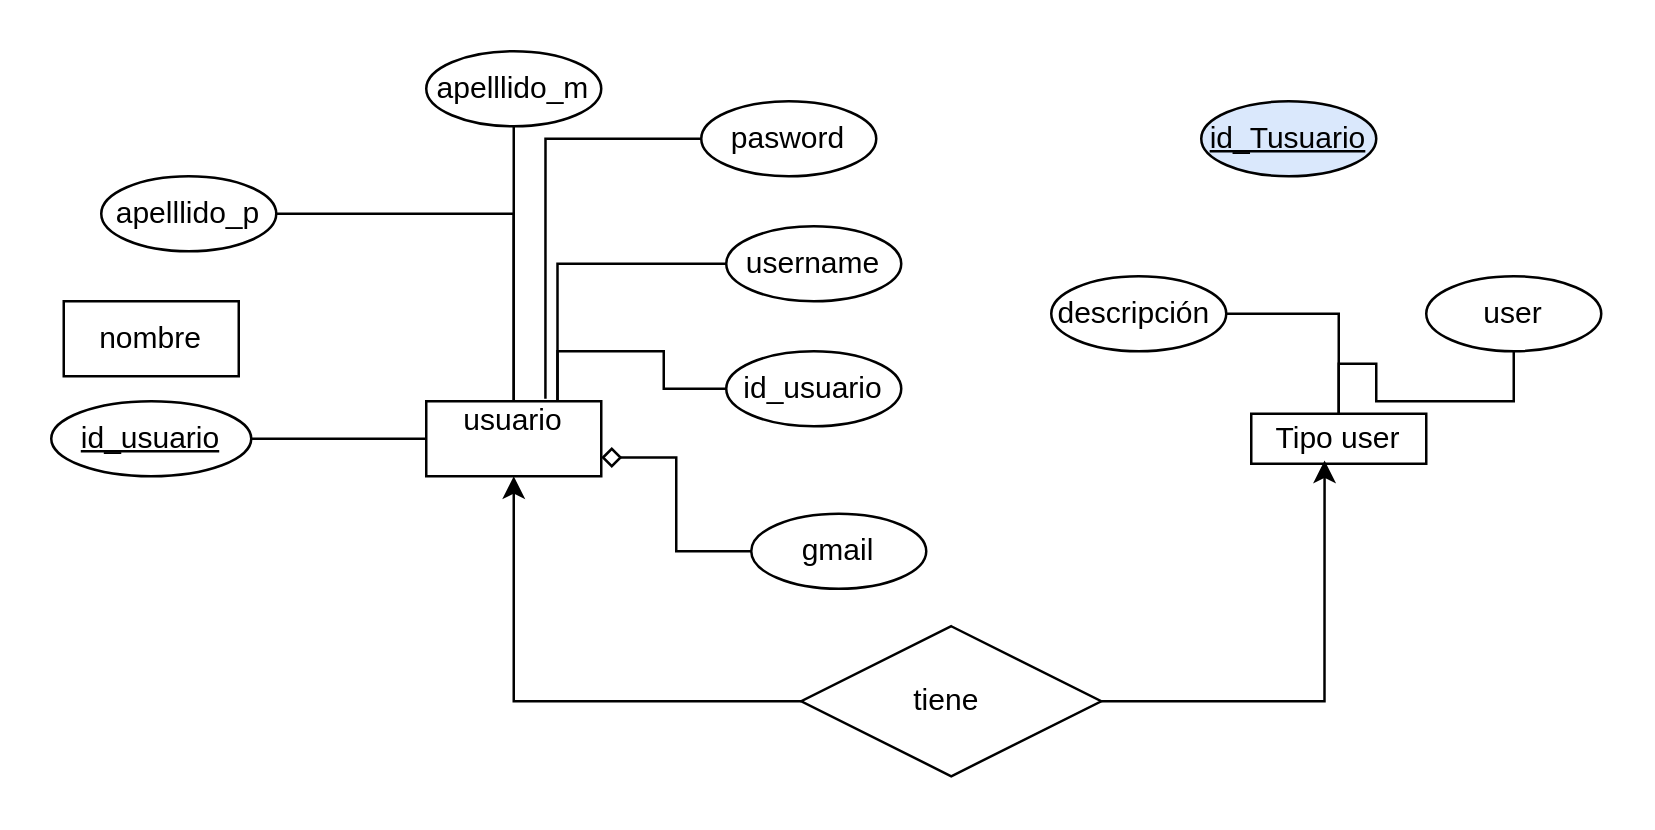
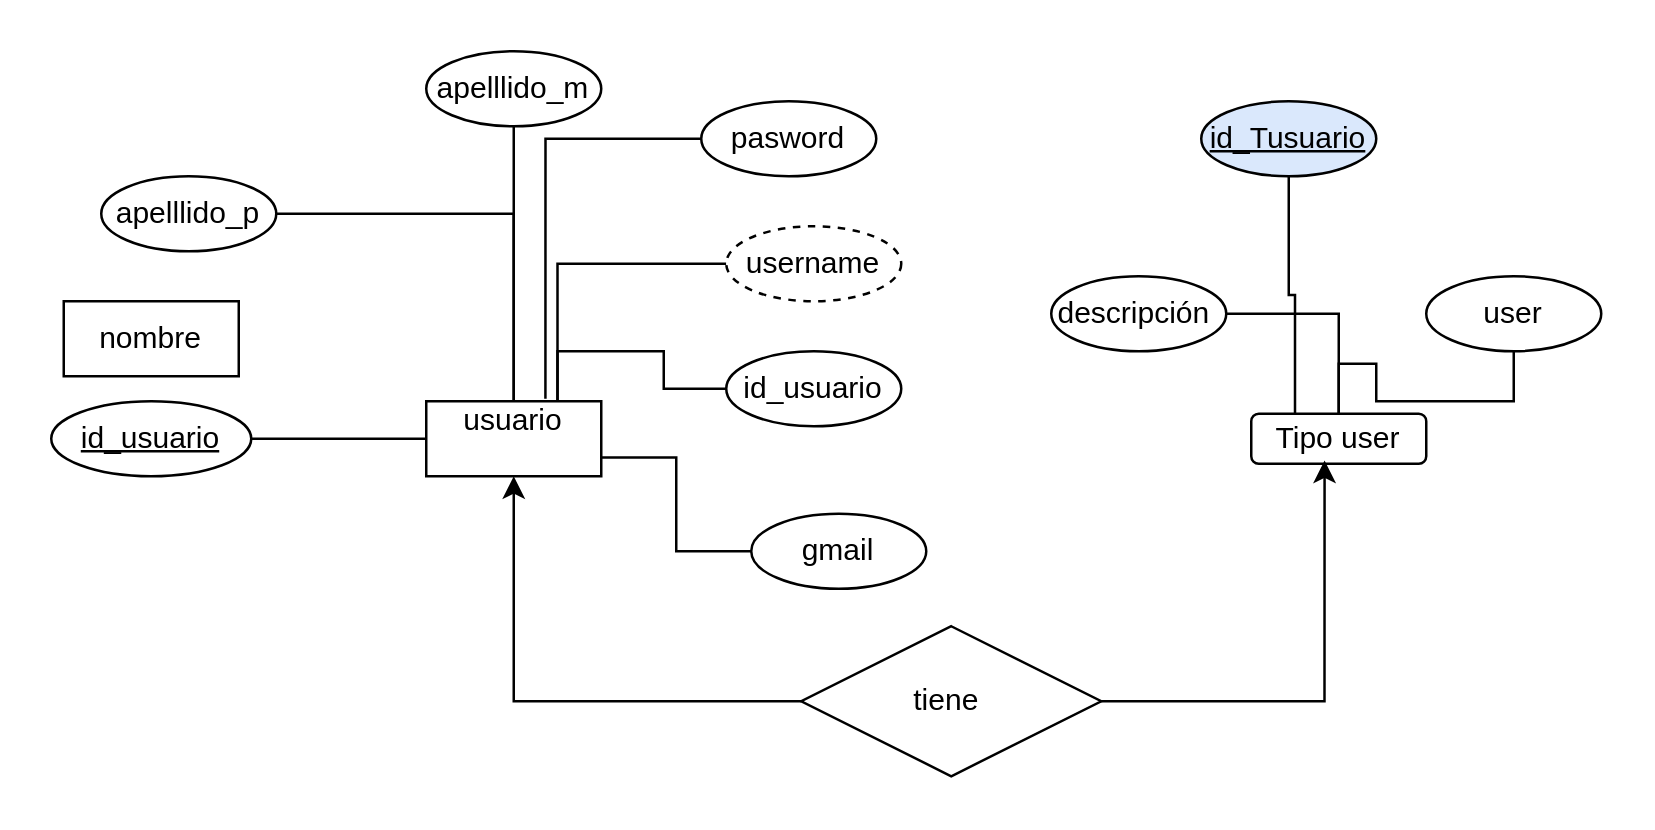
+ <mxCell id="18" style="edgeStyle=orthogonalEdgeStyle;rounded=0;orthogonalLoop=1;jettySize=auto;html=1;entryX=0.25;entryY=0;entryDx=0;entryDy=0;endArrow=none;endFill=0;" edge="1" parent="1" source="19" target="20"><mxGeometry relative="1" as="geometry" /></mxCell>
- <mxCell id="13" value="username" style="ellipse;whiteSpace=wrap;html=1;align=center;" vertex="1" parent="1"><mxGeometry x="290" y="90" width="70" height="30" as="geometry" /></mxCell>
+ <mxCell id="13" value="username" style="ellipse;whiteSpace=wrap;html=1;align=center;dashed=1;" vertex="1" parent="1"><mxGeometry x="290" y="90" width="70" height="30" as="geometry" /></mxCell>
- <mxCell id="20" value="&lt;font style=&quot;vertical-align: inherit;&quot;&gt;&lt;font style=&quot;vertical-align: inherit;&quot;&gt;Tipo user&lt;br&gt;&lt;/font&gt;&lt;/font&gt;" style="whiteSpace=wrap;html=1;align=center;" vertex="1" parent="1"><mxGeometry x="500" y="165" width="70" height="20" as="geometry" /></mxCell>
+ <mxCell id="20" value="&lt;font style=&quot;vertical-align: inherit;&quot;&gt;&lt;font style=&quot;vertical-align: inherit;&quot;&gt;Tipo user&lt;br&gt;&lt;/font&gt;&lt;/font&gt;" style="whiteSpace=wrap;html=1;align=center;rounded=1;" vertex="1" parent="1"><mxGeometry x="500" y="165" width="70" height="20" as="geometry" /></mxCell>
- <mxCell id="16" style="edgeStyle=orthogonalEdgeStyle;rounded=0;orthogonalLoop=1;jettySize=auto;html=1;entryX=1;entryY=0.75;entryDx=0;entryDy=0;endArrow=diamond;endFill=0;" edge="1" parent="1" source="17" target="2"><mxGeometry relative="1" as="geometry" /></mxCell>
+ <mxCell id="16" style="edgeStyle=orthogonalEdgeStyle;rounded=0;orthogonalLoop=1;jettySize=auto;html=1;entryX=1;entryY=0.75;entryDx=0;entryDy=0;endArrow=none;endFill=0;" edge="1" parent="1" source="17" target="2"><mxGeometry relative="1" as="geometry" /></mxCell>
